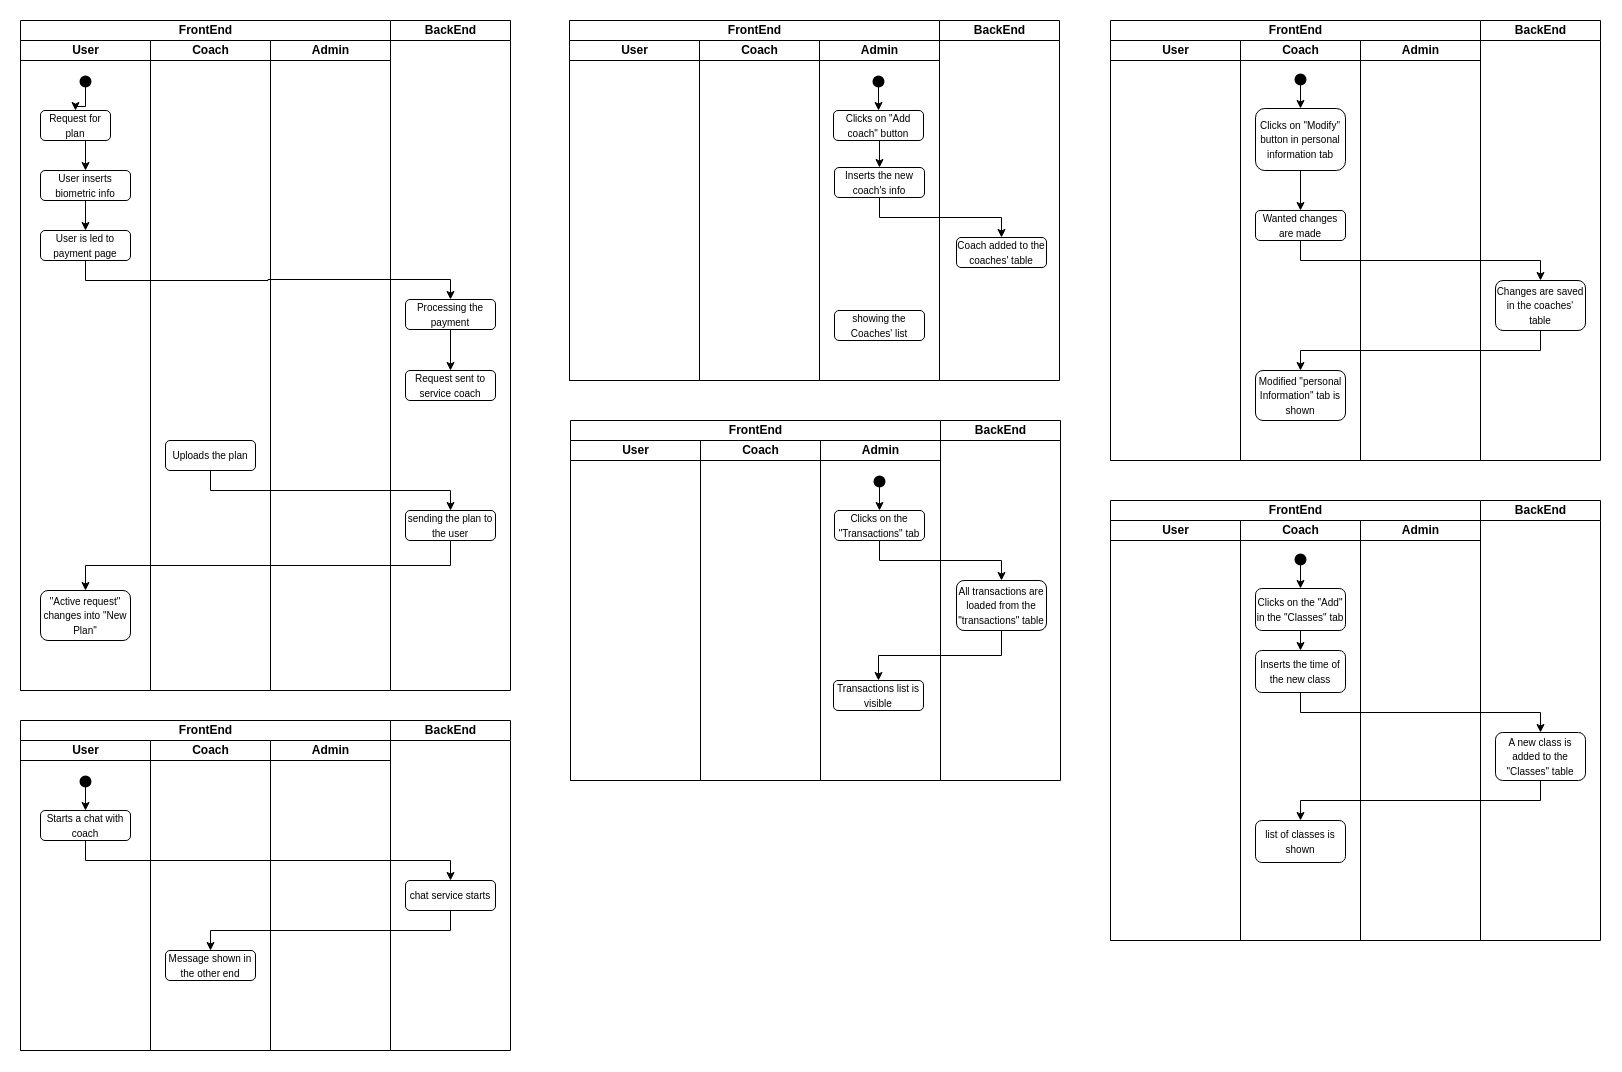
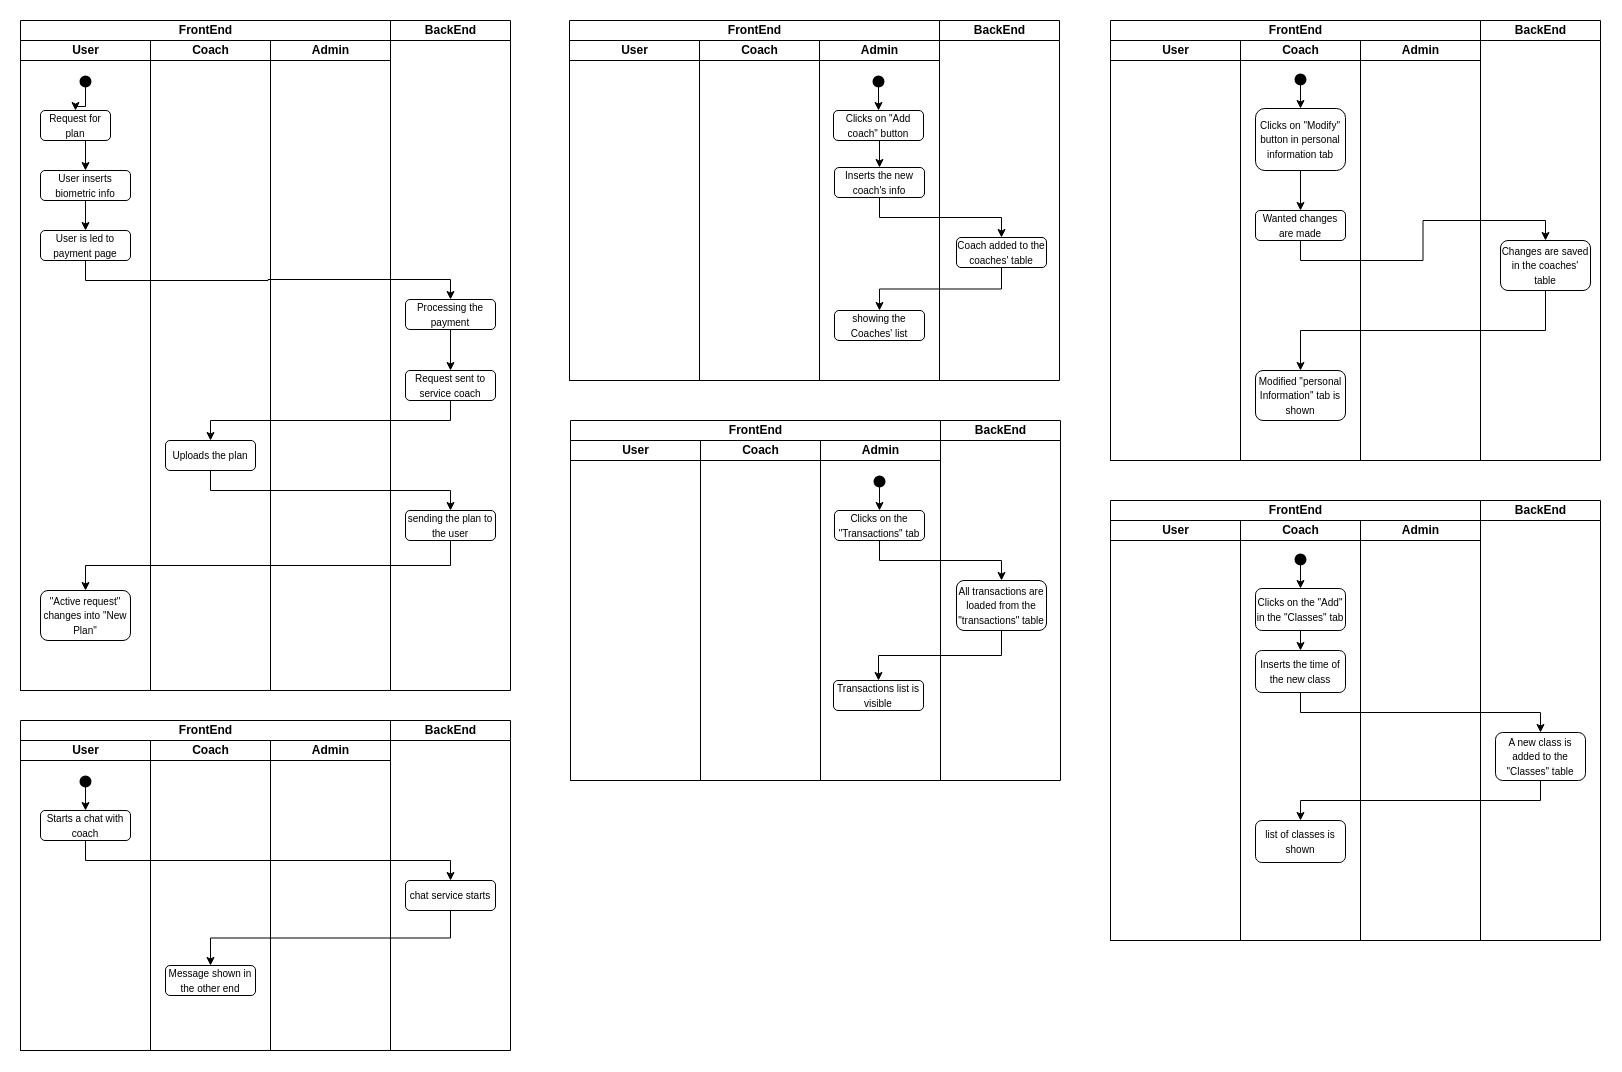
+ <mxCell id="60" style="edgeStyle=orthogonalEdgeStyle;rounded=0;orthogonalLoop=1;jettySize=auto;html=1;exitX=0.5;exitY=1;exitDx=0;exitDy=0;entryX=0.5;entryY=0;entryDx=0;entryDy=0;" edge="1" parent="1" source="58" target="55"><mxGeometry relative="1" as="geometry" /></mxCell>
- <mxCell id="46" value="&lt;span style=&quot;font-size: 10px;&quot;&gt;Changes are saved in the coaches' table&lt;/span&gt;" style="rounded=1;whiteSpace=wrap;html=1;" vertex="1" parent="45"><mxGeometry x="15" y="260" width="90" height="50" as="geometry" /></mxCell>
+ <mxCell id="46" value="&lt;span style=&quot;font-size: 10px;&quot;&gt;Changes are saved in the coaches' table&lt;/span&gt;" style="rounded=1;whiteSpace=wrap;html=1;" vertex="1" parent="45"><mxGeometry x="20" y="220" width="90" height="50" as="geometry" /></mxCell>
+ <mxCell id="62" style="edgeStyle=orthogonalEdgeStyle;rounded=0;orthogonalLoop=1;jettySize=auto;html=1;exitX=0.5;exitY=1;exitDx=0;exitDy=0;entryX=0.5;entryY=0;entryDx=0;entryDy=0;" edge="1" parent="1" source="18" target="13"><mxGeometry relative="1" as="geometry" /></mxCell>
- <mxCell id="26" value="&lt;span style=&quot;font-size: 10px;&quot;&gt;Message shown in the other end&lt;/span&gt;" style="rounded=1;whiteSpace=wrap;html=1;" vertex="1" parent="25"><mxGeometry x="15" y="210" width="90" height="30" as="geometry" /></mxCell>
+ <mxCell id="26" value="&lt;span style=&quot;font-size: 10px;&quot;&gt;Message shown in the other end&lt;/span&gt;" style="rounded=1;whiteSpace=wrap;html=1;" vertex="1" parent="25"><mxGeometry x="15" y="225" width="90" height="30" as="geometry" /></mxCell>
